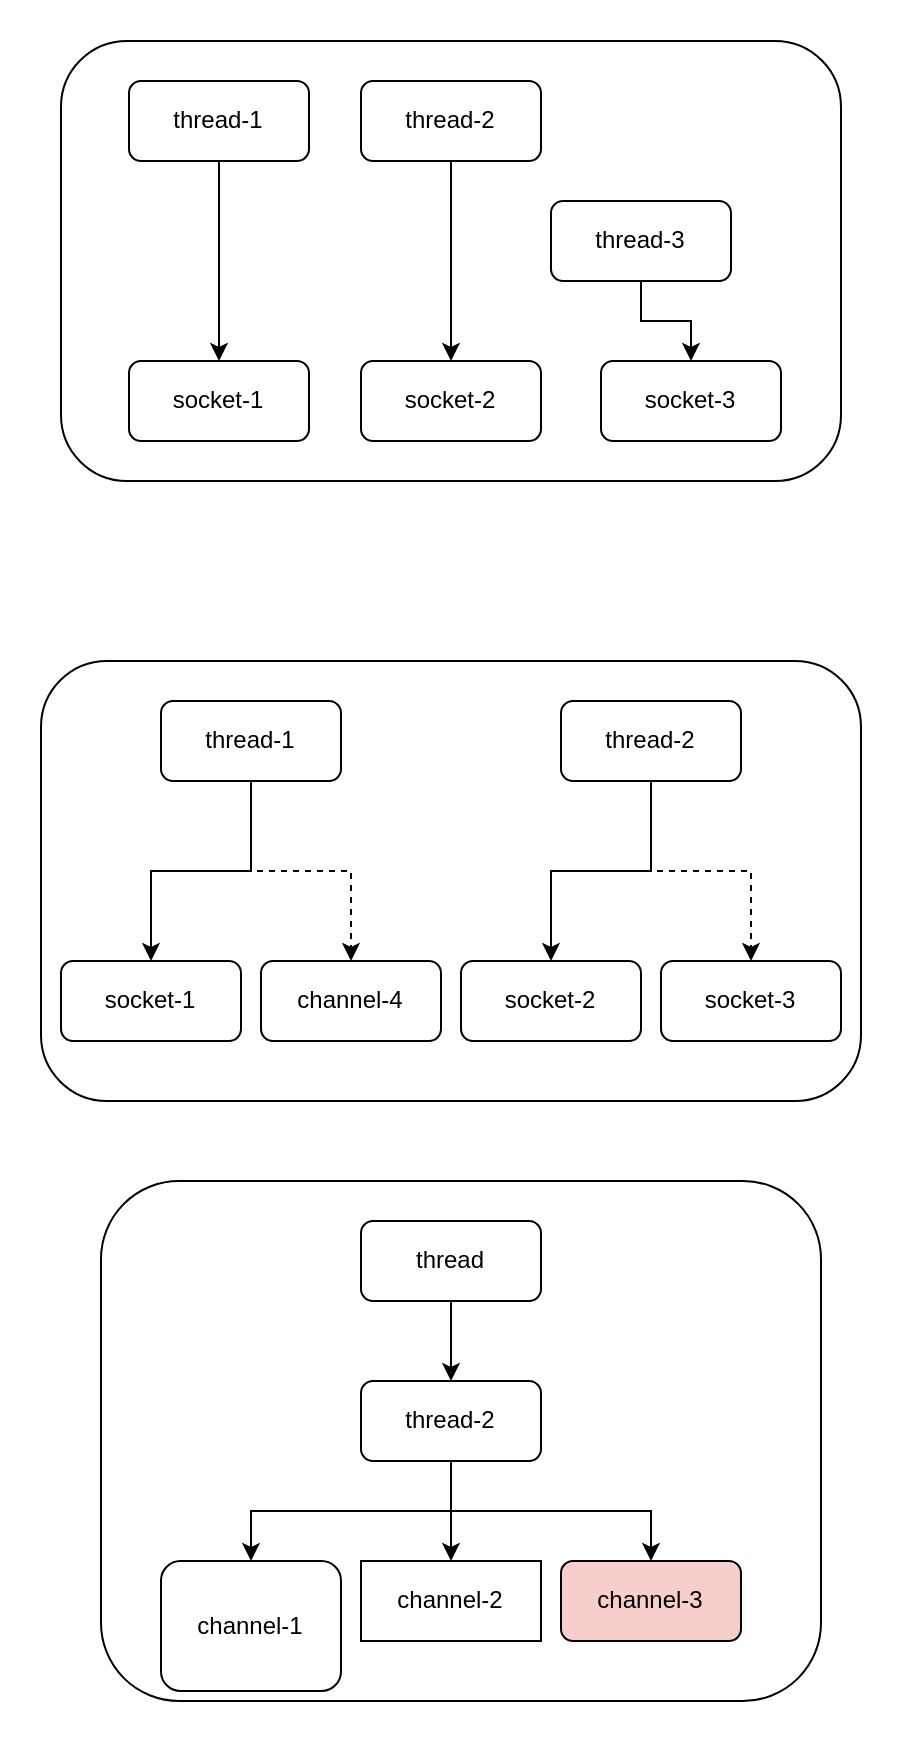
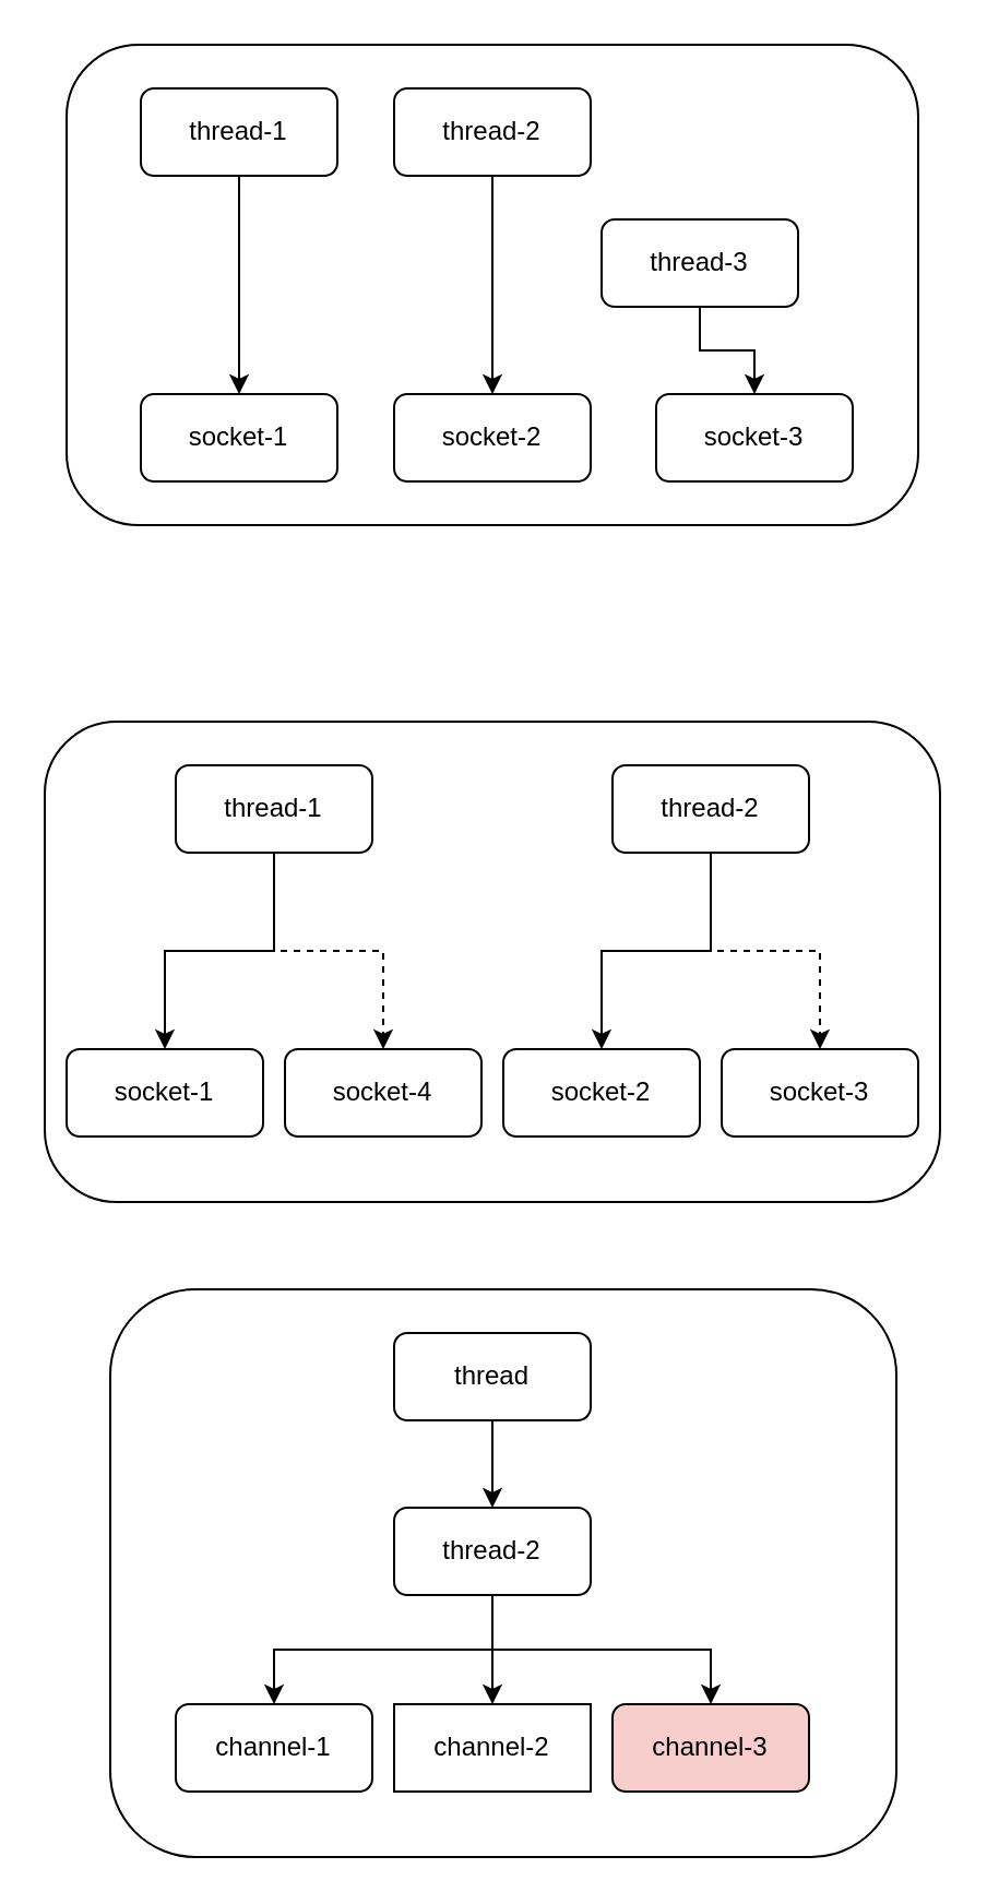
- <mxCell id="21" value="channel-4" style="rounded=1;whiteSpace=wrap;html=1;" vertex="1" parent="1"><mxGeometry x="130" y="480" width="90" height="40" as="geometry" /></mxCell>
+ <mxCell id="21" value="socket-4" style="rounded=1;whiteSpace=wrap;html=1;" vertex="1" parent="1"><mxGeometry x="130" y="480" width="90" height="40" as="geometry" /></mxCell>
- <mxCell id="26" value="channel-1" style="rounded=1;whiteSpace=wrap;html=1;" vertex="1" parent="1"><mxGeometry x="80" y="780" width="90" height="65" as="geometry" /></mxCell>
+ <mxCell id="26" value="channel-1" style="rounded=1;whiteSpace=wrap;html=1;" vertex="1" parent="1"><mxGeometry x="80" y="780" width="90" height="40" as="geometry" /></mxCell>
